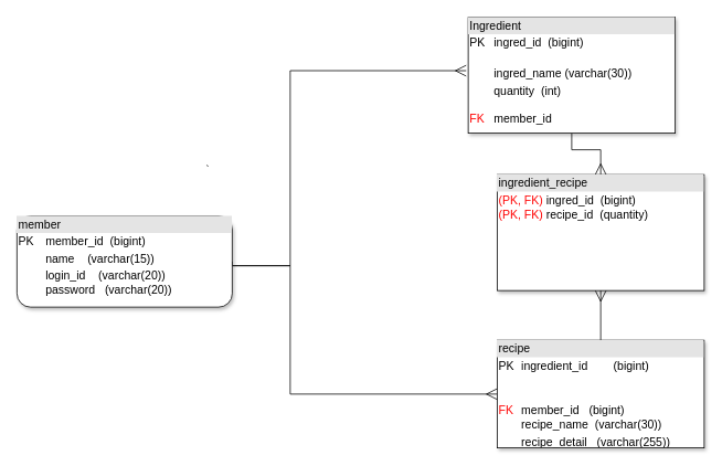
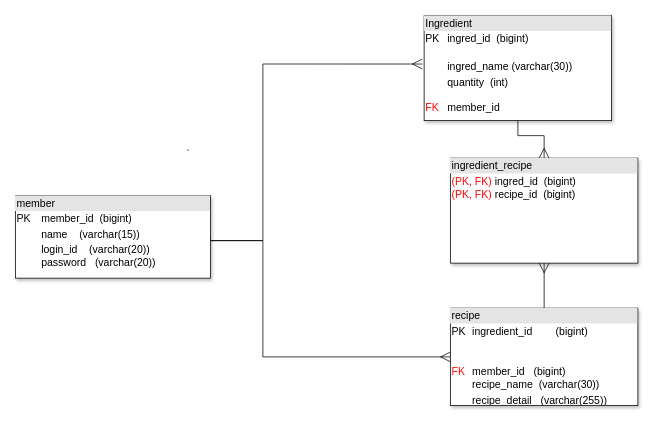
- <mxCell id="11" value="&lt;div style=&quot;box-sizing: border-box; width: 100%; background: rgb(228, 228, 228); padding: 2px; font-size: 14px;&quot;&gt;&lt;font style=&quot;font-size: 14px;&quot;&gt;ingredient_recipe&lt;/font&gt;&lt;/div&gt;&lt;table style=&quot;width: 100%; font-size: 14px;&quot; cellpadding=&quot;2&quot; cellspacing=&quot;0&quot;&gt;&lt;tbody&gt;&lt;tr&gt;&lt;td&gt;&lt;font color=&quot;#ff0808&quot;&gt;(PK, FK)&lt;/font&gt;&lt;span style=&quot;white-space: pre;&quot;&gt; &lt;/span&gt;ingred_id&lt;span style=&quot;white-space: pre;&quot;&gt; &lt;/span&gt;&lt;span style=&quot;white-space: pre;&quot;&gt; &lt;/span&gt;(bigint)&lt;br&gt;&lt;font color=&quot;#ff0000&quot;&gt;(PK, FK)&lt;/font&gt;&lt;span style=&quot;white-space: pre;&quot;&gt; &lt;/span&gt;recipe_id&lt;span style=&quot;white-space: pre;&quot;&gt; &lt;/span&gt;&lt;span style=&quot;white-space: pre;&quot;&gt; &lt;/span&gt;(quantity)&lt;/td&gt;&lt;td&gt;&lt;/td&gt;&lt;/tr&gt;&lt;tr&gt;&lt;td&gt;&lt;/td&gt;&lt;td&gt;&lt;font style=&quot;font-size: 14px;&quot;&gt;&lt;br&gt;&lt;br&gt;&lt;br&gt;&lt;/font&gt;&lt;/td&gt;&lt;/tr&gt;&lt;/tbody&gt;&lt;/table&gt;" style="verticalAlign=top;align=left;overflow=fill;html=1;whiteSpace=wrap;shadow=1;" vertex="1" parent="1"><mxGeometry x="600" y="210" width="250" height="140" as="geometry" /></mxCell>
+ <mxCell id="11" value="&lt;div style=&quot;box-sizing: border-box; width: 100%; background: rgb(228, 228, 228); padding: 2px; font-size: 14px;&quot;&gt;&lt;font style=&quot;font-size: 14px;&quot;&gt;ingredient_recipe&lt;/font&gt;&lt;/div&gt;&lt;table style=&quot;width: 100%; font-size: 14px;&quot; cellpadding=&quot;2&quot; cellspacing=&quot;0&quot;&gt;&lt;tbody&gt;&lt;tr&gt;&lt;td&gt;&lt;font color=&quot;#ff0808&quot;&gt;(PK, FK)&lt;/font&gt;&lt;span style=&quot;white-space: pre;&quot;&gt; &lt;/span&gt;ingred_id&lt;span style=&quot;white-space: pre;&quot;&gt; &lt;/span&gt;&lt;span style=&quot;white-space: pre;&quot;&gt; &lt;/span&gt;(bigint)&lt;br&gt;&lt;font color=&quot;#ff0000&quot;&gt;(PK, FK)&lt;/font&gt;&lt;span style=&quot;white-space: pre;&quot;&gt; &lt;/span&gt;recipe_id&lt;span style=&quot;white-space: pre;&quot;&gt; &lt;/span&gt;&lt;span style=&quot;white-space: pre;&quot;&gt; &lt;/span&gt;(bigint)&lt;/td&gt;&lt;td&gt;&lt;/td&gt;&lt;/tr&gt;&lt;tr&gt;&lt;td&gt;&lt;/td&gt;&lt;td&gt;&lt;font style=&quot;font-size: 14px;&quot;&gt;&lt;br&gt;&lt;br&gt;&lt;br&gt;&lt;/font&gt;&lt;/td&gt;&lt;/tr&gt;&lt;/tbody&gt;&lt;/table&gt;" style="verticalAlign=top;align=left;overflow=fill;html=1;whiteSpace=wrap;shadow=1;" vertex="1" parent="1"><mxGeometry x="600" y="210" width="250" height="140" as="geometry" /></mxCell>
- <mxCell id="5" value="&lt;div style=&quot;box-sizing: border-box; width: 100%; background: rgb(228, 228, 228); padding: 2px; font-size: 14px;&quot;&gt;&lt;font style=&quot;font-size: 14px;&quot;&gt;member&lt;/font&gt;&lt;/div&gt;&lt;table style=&quot;width: 100%; font-size: 14px;&quot; cellpadding=&quot;2&quot; cellspacing=&quot;0&quot;&gt;&lt;tbody&gt;&lt;tr&gt;&lt;td&gt;&lt;font style=&quot;font-size: 14px;&quot;&gt;PK&lt;/font&gt;&lt;/td&gt;&lt;td&gt;&lt;font style=&quot;font-size: 14px;&quot;&gt;member_id&lt;span style=&quot;white-space: pre;&quot;&gt; &lt;span style=&quot;white-space: pre;&quot;&gt; &lt;/span&gt;&lt;/span&gt;(bigint)&lt;/font&gt;&lt;/td&gt;&lt;/tr&gt;&lt;tr&gt;&lt;td&gt;&lt;br&gt;&lt;/td&gt;&lt;td&gt;&lt;font style=&quot;font-size: 14px;&quot;&gt;name&lt;span style=&quot;white-space: pre;&quot;&gt; &lt;span style=&quot;white-space: pre;&quot;&gt; &lt;span style=&quot;white-space: pre;&quot;&gt; &lt;/span&gt;&lt;span style=&quot;white-space: pre;&quot;&gt; &lt;/span&gt;&lt;/span&gt;&lt;/span&gt;(varchar(15))&lt;br&gt;&lt;/font&gt;&lt;/td&gt;&lt;/tr&gt;&lt;tr&gt;&lt;td&gt;&lt;br&gt;&lt;/td&gt;&lt;td&gt;&lt;font style=&quot;font-size: 14px;&quot;&gt;login_id&lt;span style=&quot;white-space: pre;&quot;&gt; &lt;span style=&quot;white-space: pre;&quot;&gt; &lt;span style=&quot;white-space: pre;&quot;&gt; &lt;/span&gt;&lt;span style=&quot;white-space: pre;&quot;&gt; &lt;/span&gt;&lt;/span&gt;&lt;/span&gt;(varchar(20))&lt;br&gt;password&lt;span style=&quot;white-space: pre;&quot;&gt; &lt;/span&gt;&lt;span style=&quot;white-space: pre;&quot;&gt; &lt;/span&gt;&lt;span style=&quot;white-space: pre;&quot;&gt; &lt;/span&gt;(varchar(20))&lt;br&gt;&lt;br&gt;&lt;br&gt;&lt;/font&gt;&lt;/td&gt;&lt;/tr&gt;&lt;/tbody&gt;&lt;/table&gt;" style="verticalAlign=top;align=left;overflow=fill;html=1;whiteSpace=wrap;shadow=1;rounded=1;" vertex="1" parent="1"><mxGeometry x="20" y="260" width="260" height="110" as="geometry" /></mxCell>
+ <mxCell id="5" value="&lt;div style=&quot;box-sizing: border-box; width: 100%; background: rgb(228, 228, 228); padding: 2px; font-size: 14px;&quot;&gt;&lt;font style=&quot;font-size: 14px;&quot;&gt;member&lt;/font&gt;&lt;/div&gt;&lt;table style=&quot;width: 100%; font-size: 14px;&quot; cellpadding=&quot;2&quot; cellspacing=&quot;0&quot;&gt;&lt;tbody&gt;&lt;tr&gt;&lt;td&gt;&lt;font style=&quot;font-size: 14px;&quot;&gt;PK&lt;/font&gt;&lt;/td&gt;&lt;td&gt;&lt;font style=&quot;font-size: 14px;&quot;&gt;member_id&lt;span style=&quot;white-space: pre;&quot;&gt; &lt;span style=&quot;white-space: pre;&quot;&gt; &lt;/span&gt;&lt;/span&gt;(bigint)&lt;/font&gt;&lt;/td&gt;&lt;/tr&gt;&lt;tr&gt;&lt;td&gt;&lt;br&gt;&lt;/td&gt;&lt;td&gt;&lt;font style=&quot;font-size: 14px;&quot;&gt;name&lt;span style=&quot;white-space: pre;&quot;&gt; &lt;span style=&quot;white-space: pre;&quot;&gt; &lt;span style=&quot;white-space: pre;&quot;&gt; &lt;/span&gt;&lt;span style=&quot;white-space: pre;&quot;&gt; &lt;/span&gt;&lt;/span&gt;&lt;/span&gt;(varchar(15))&lt;br&gt;&lt;/font&gt;&lt;/td&gt;&lt;/tr&gt;&lt;tr&gt;&lt;td&gt;&lt;br&gt;&lt;/td&gt;&lt;td&gt;&lt;font style=&quot;font-size: 14px;&quot;&gt;login_id&lt;span style=&quot;white-space: pre;&quot;&gt; &lt;span style=&quot;white-space: pre;&quot;&gt; &lt;span style=&quot;white-space: pre;&quot;&gt; &lt;/span&gt;&lt;span style=&quot;white-space: pre;&quot;&gt; &lt;/span&gt;&lt;/span&gt;&lt;/span&gt;(varchar(20))&lt;br&gt;password&lt;span style=&quot;white-space: pre;&quot;&gt; &lt;/span&gt;&lt;span style=&quot;white-space: pre;&quot;&gt; &lt;/span&gt;&lt;span style=&quot;white-space: pre;&quot;&gt; &lt;/span&gt;(varchar(20))&lt;br&gt;&lt;br&gt;&lt;br&gt;&lt;/font&gt;&lt;/td&gt;&lt;/tr&gt;&lt;/tbody&gt;&lt;/table&gt;" style="verticalAlign=top;align=left;overflow=fill;html=1;whiteSpace=wrap;shadow=1;" vertex="1" parent="1"><mxGeometry x="20" y="260" width="260" height="110" as="geometry" /></mxCell>
